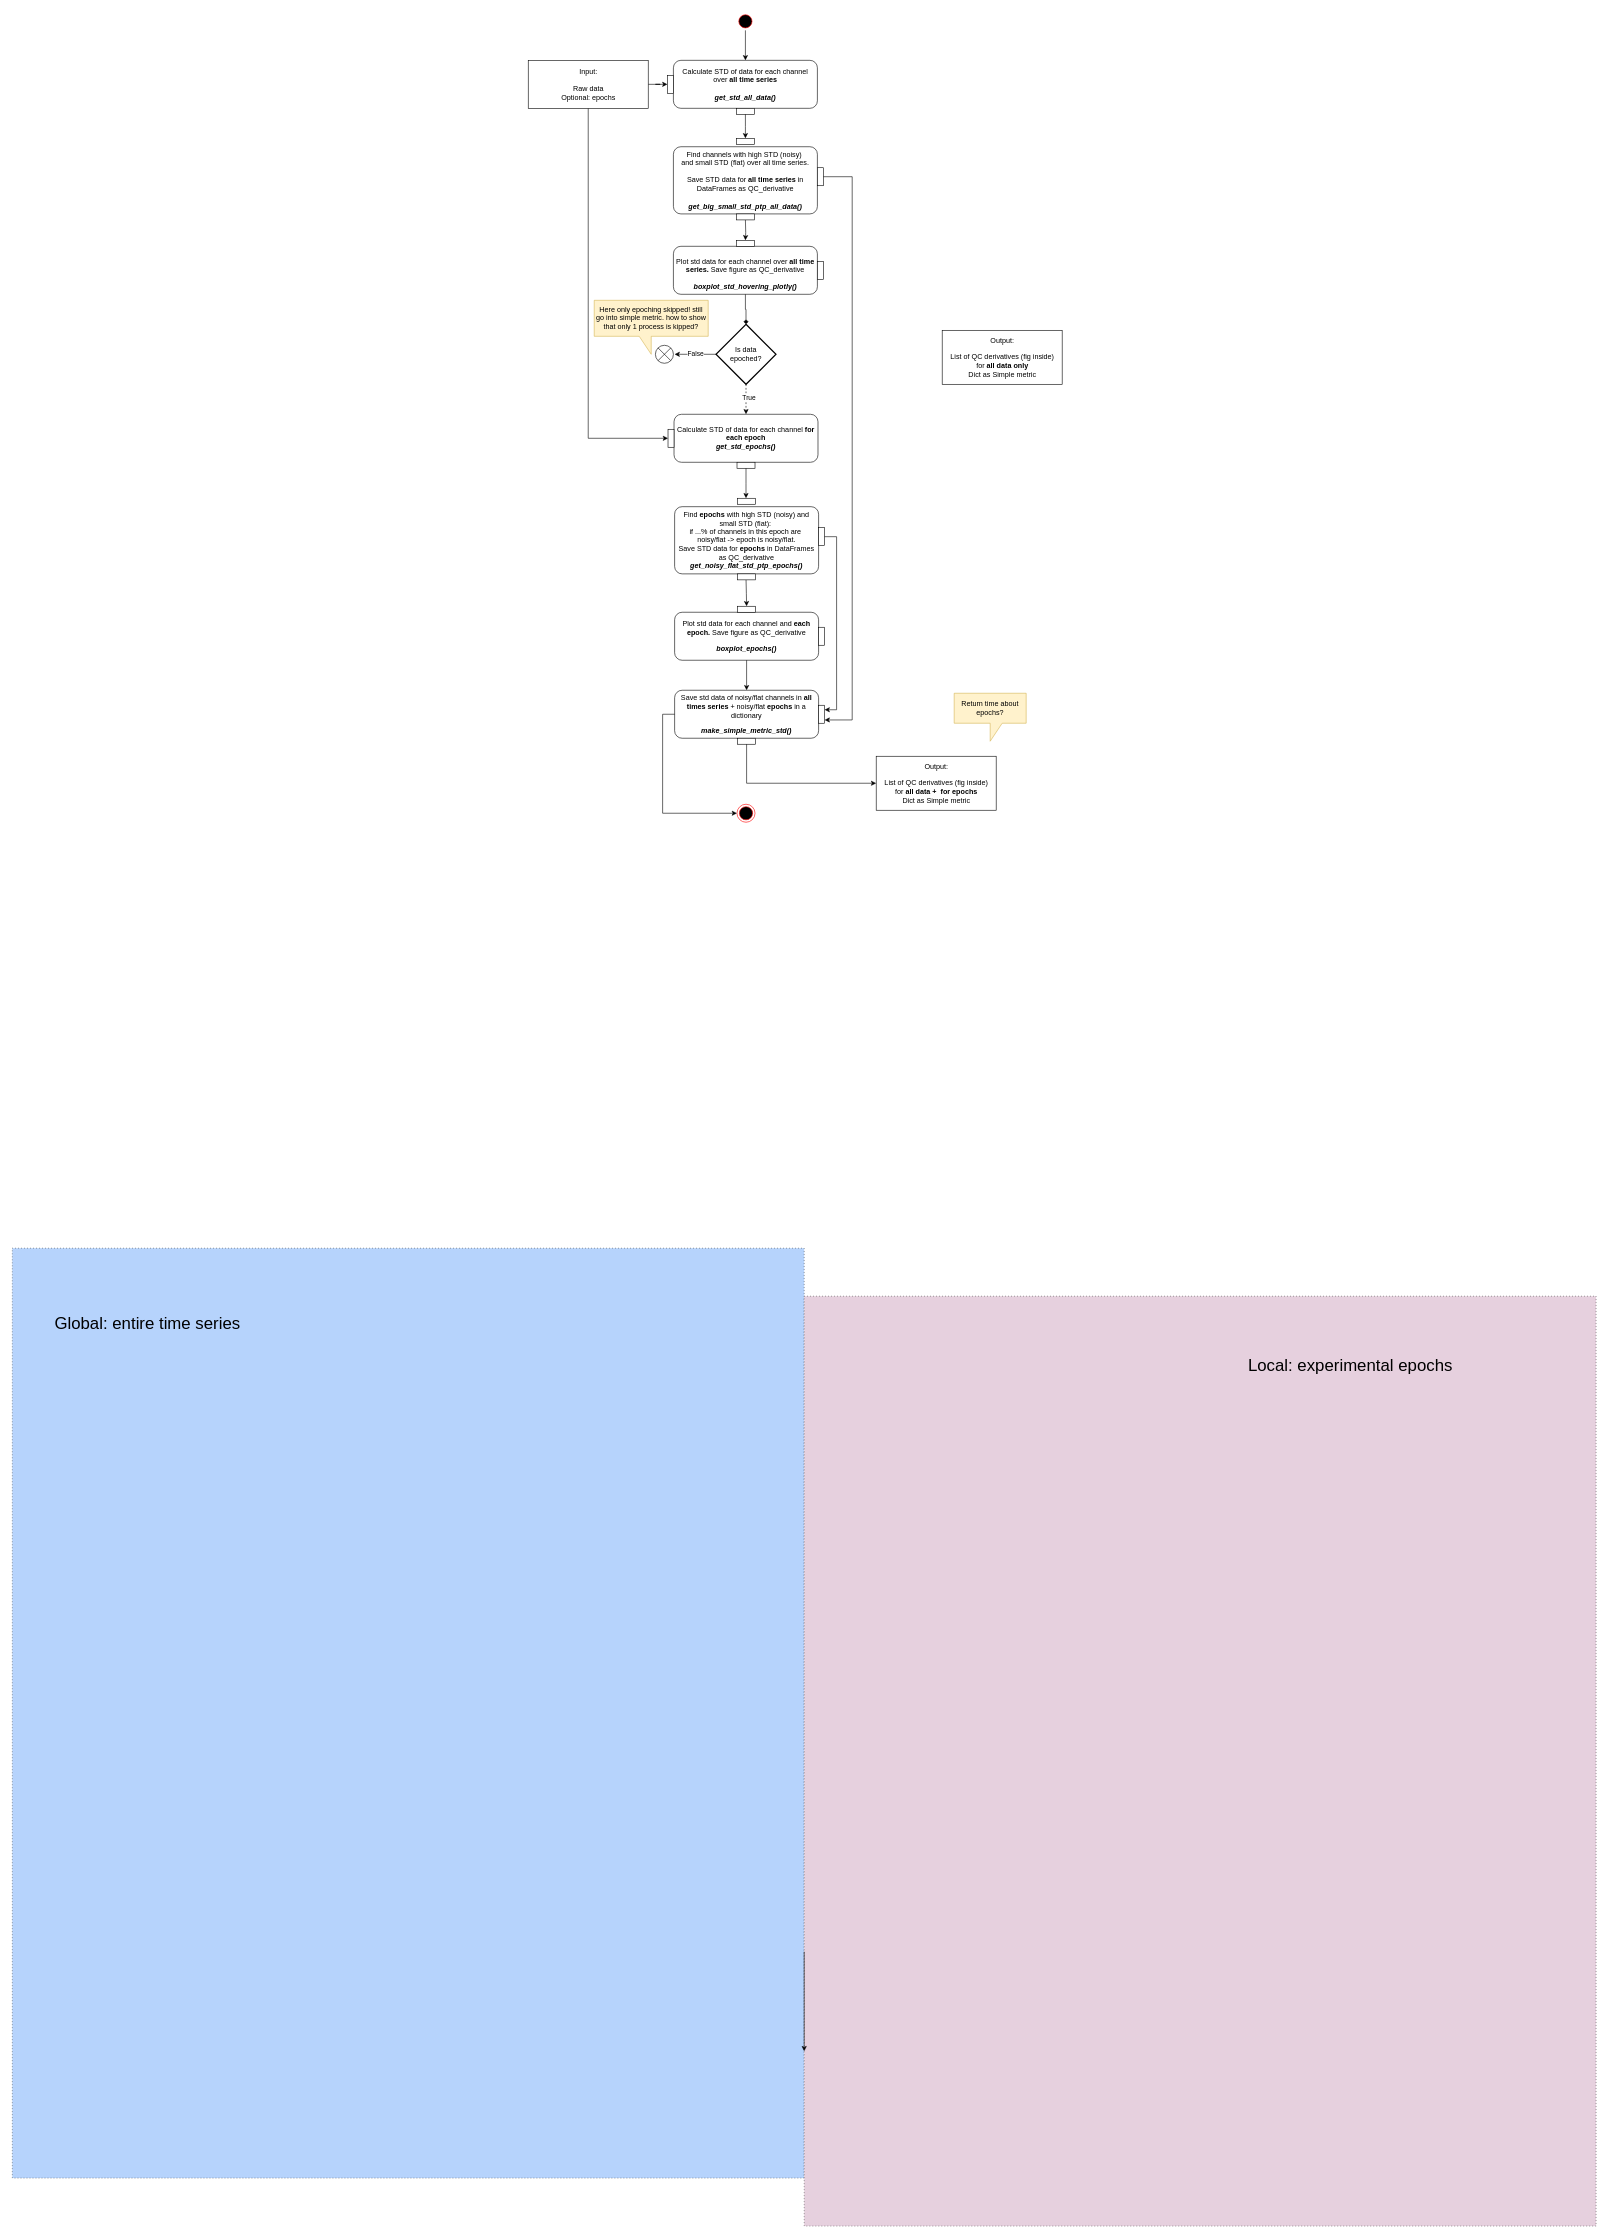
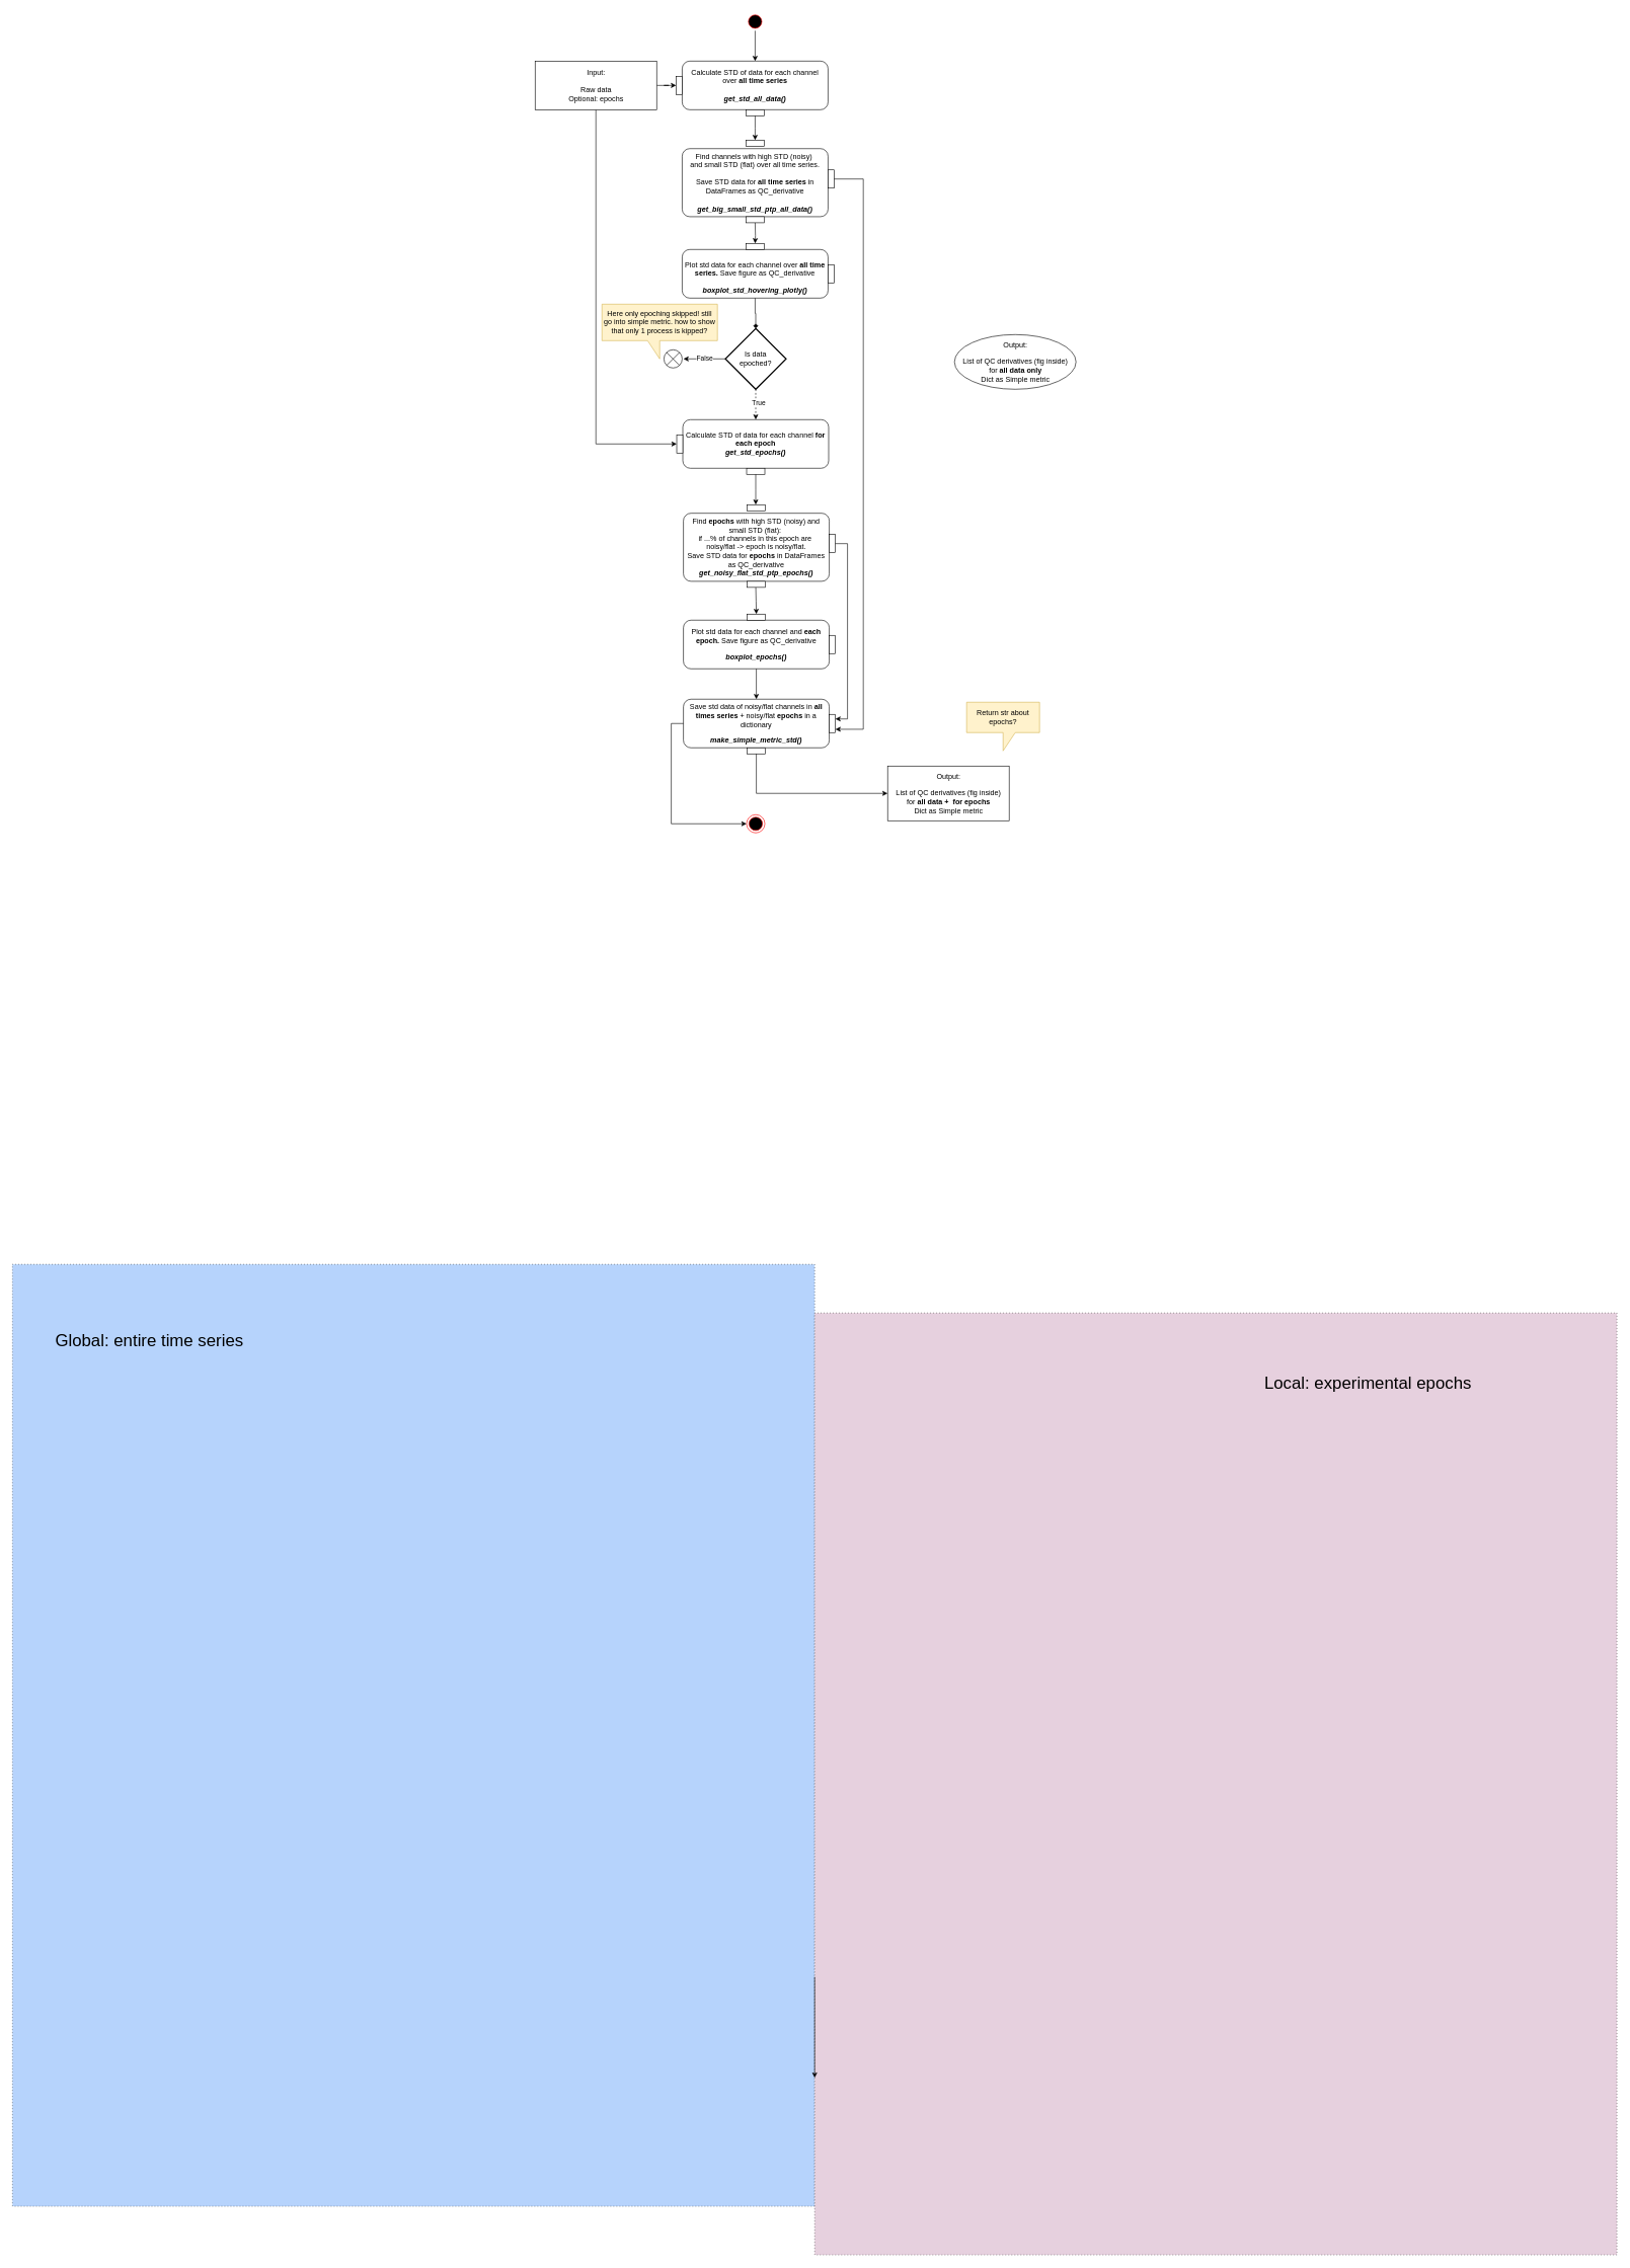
- <mxCell id="61" value="Output:&lt;br&gt;&lt;br&gt;List of QC derivatives (fig inside) &lt;br&gt;for &lt;b&gt;all data only&lt;/b&gt;&lt;br&gt;Dict as Simple metric" style="html=1;dashed=0;fontFamily=Helvetica;fontSize=12;fontColor=rgb(0, 0, 0);align=center;strokeColor=rgb(0, 0, 0);fillColor=rgb(255, 255, 255);" vertex="1" parent="1"><mxGeometry x="1570" y="550" width="200" height="90" as="geometry" /></mxCell>
+ <mxCell id="61" value="Output:&lt;br&gt;&lt;br&gt;List of QC derivatives (fig inside) &lt;br&gt;for &lt;b&gt;all data only&lt;/b&gt;&lt;br&gt;Dict as Simple metric" style="ellipse;html=1;dashed=0;fontFamily=Helvetica;fontSize=12;fontColor=rgb(0, 0, 0);align=center;strokeColor=rgb(0, 0, 0);fillColor=rgb(255, 255, 255);" vertex="1" parent="1"><mxGeometry x="1570" y="550" width="200" height="90" as="geometry" /></mxCell>
- <mxCell id="57" value="Return time about epochs?" style="shape=callout;whiteSpace=wrap;html=1;perimeter=calloutPerimeter;fillColor=#fff2cc;strokeColor=#d6b656;" vertex="1" parent="1"><mxGeometry x="1590" y="1155" width="120" height="80" as="geometry" /></mxCell>
+ <mxCell id="57" value="Return str about epochs?" style="shape=callout;whiteSpace=wrap;html=1;perimeter=calloutPerimeter;fillColor=#fff2cc;strokeColor=#d6b656;" vertex="1" parent="1"><mxGeometry x="1590" y="1155" width="120" height="80" as="geometry" /></mxCell>
